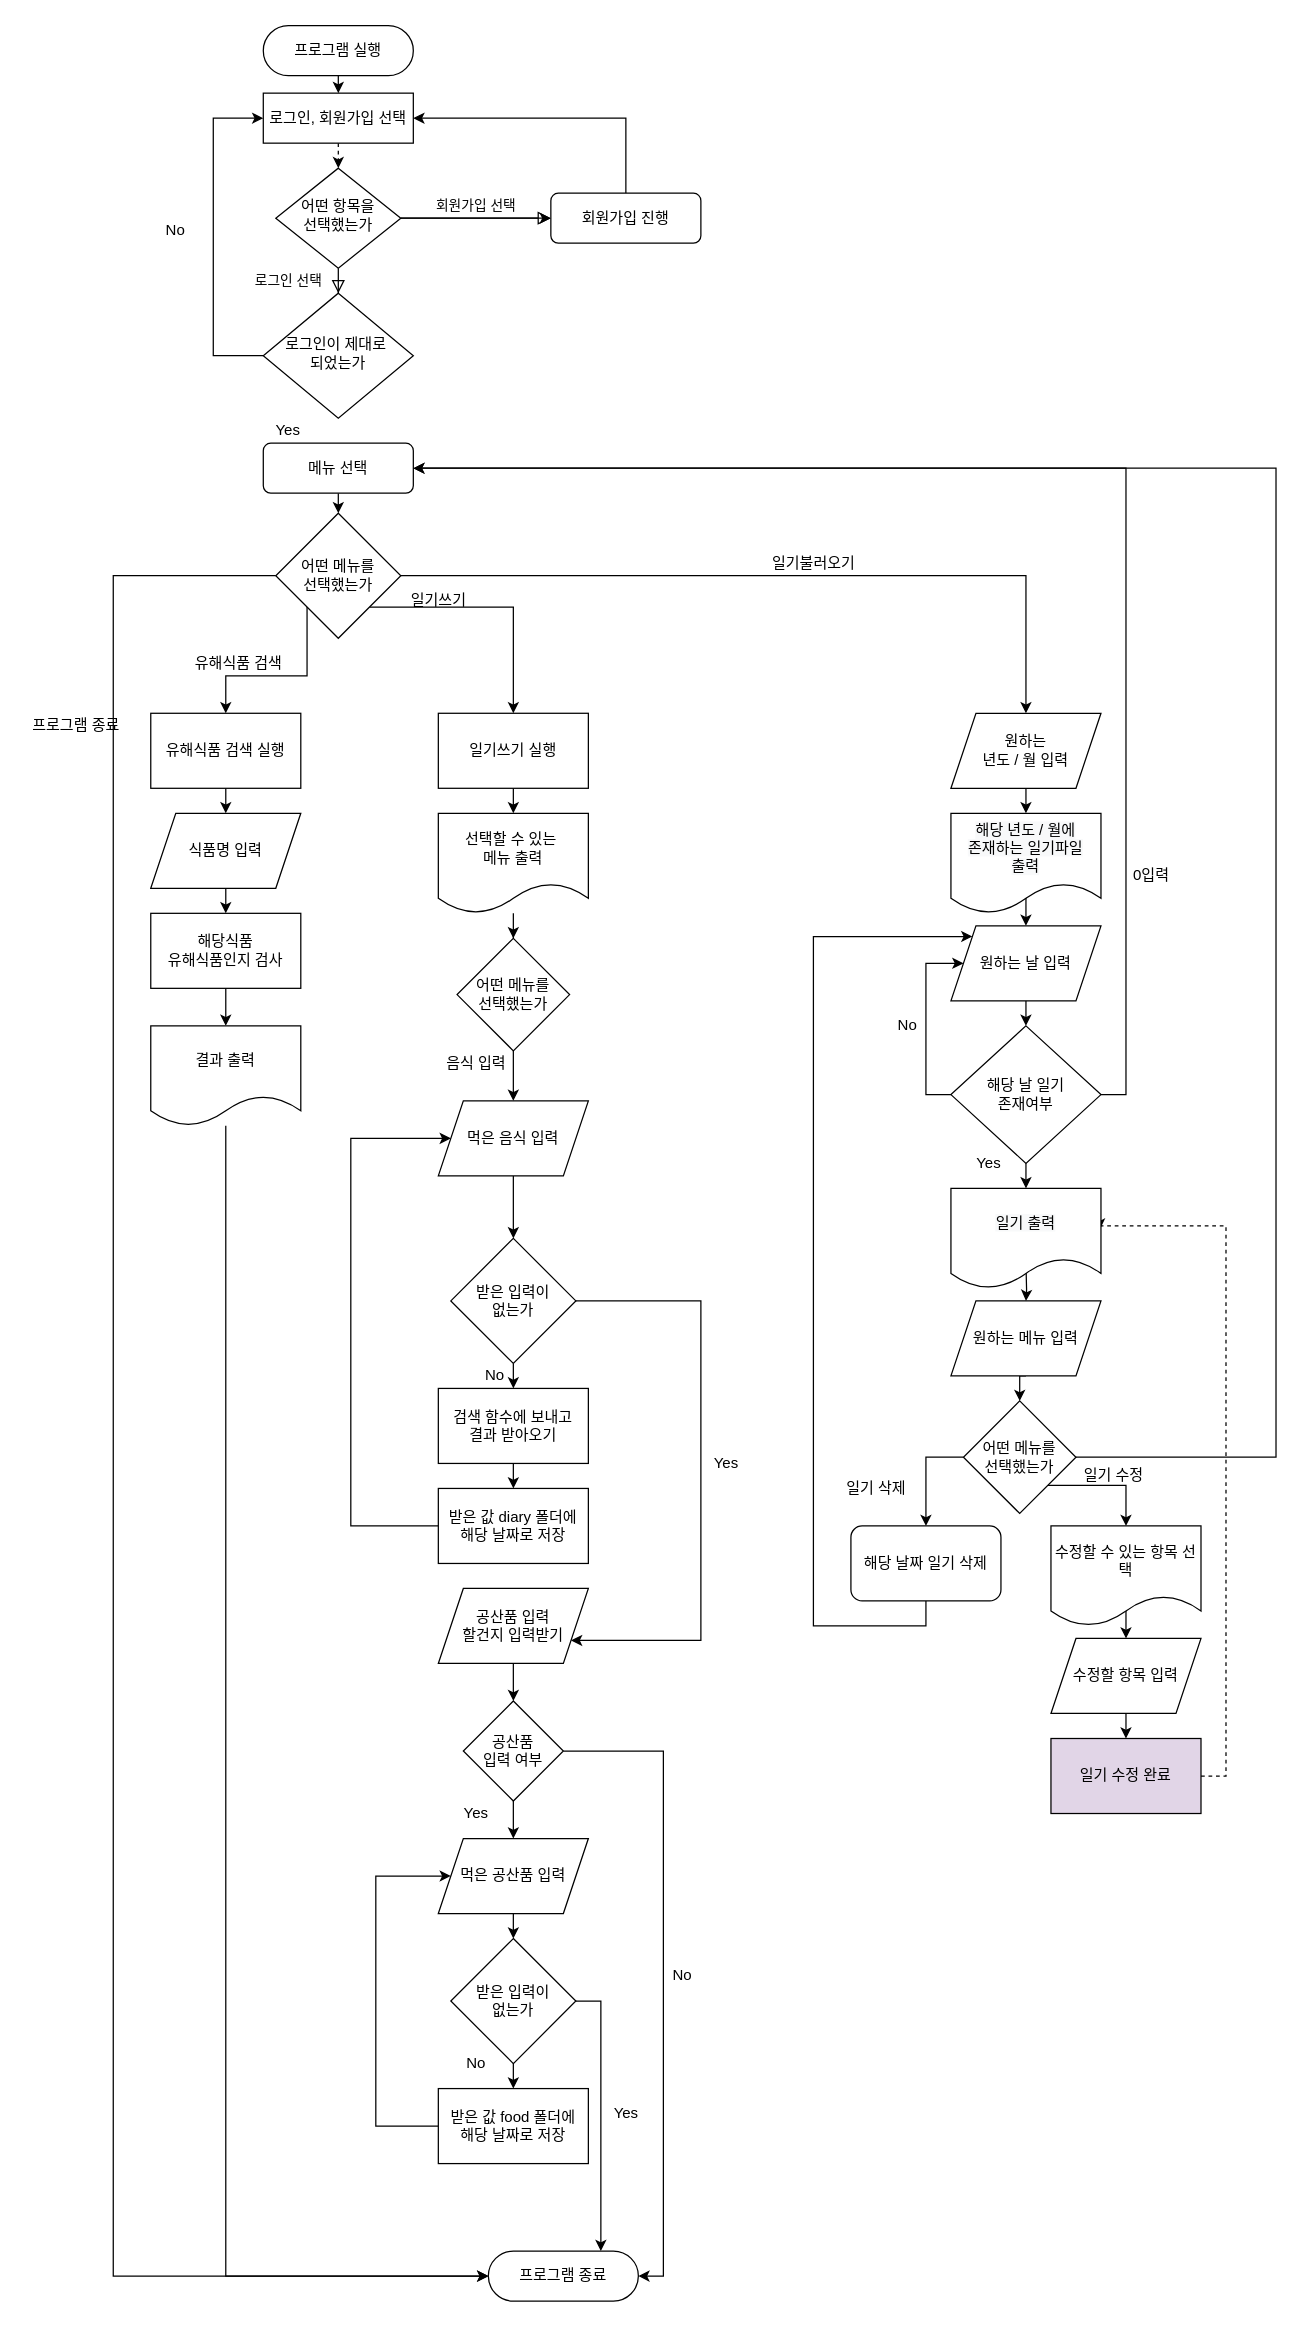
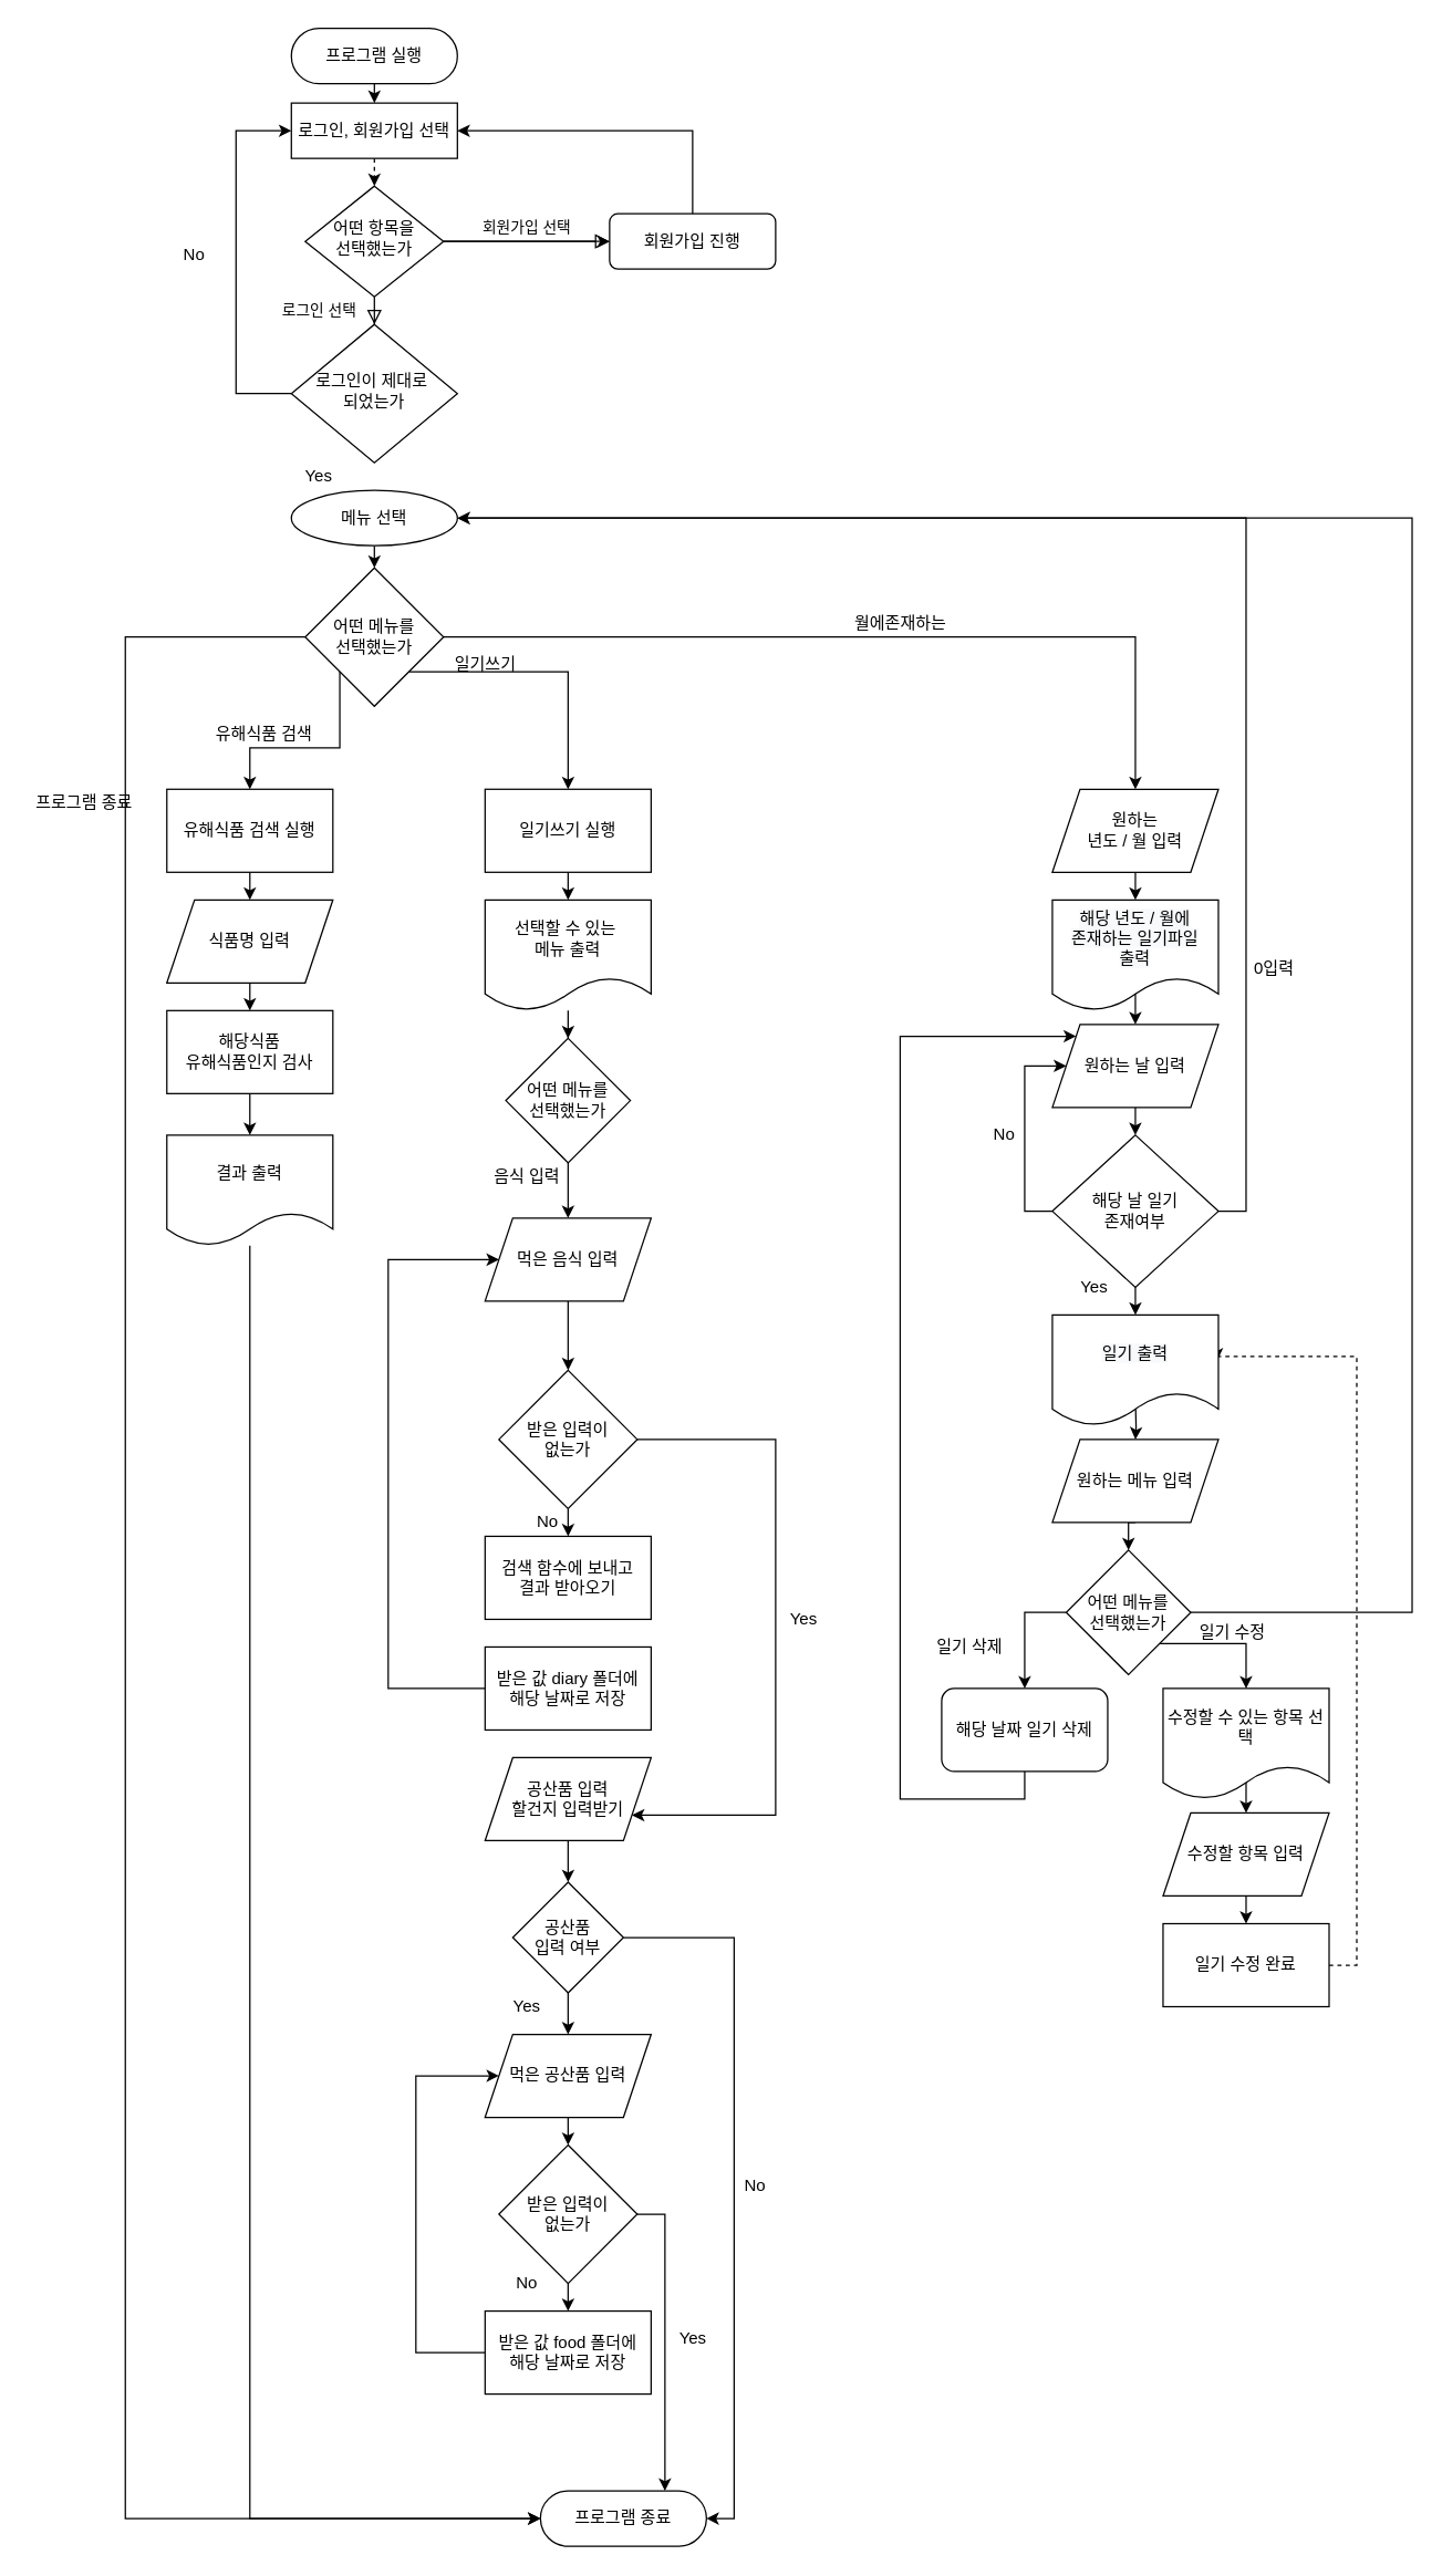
- <mxCell id="13" value="메뉴 선택" style="rounded=1;whiteSpace=wrap;html=1;fontSize=12;glass=0;strokeWidth=1;shadow=0;" parent="1" vertex="1"><mxGeometry x="210" y="354" width="120" height="40" as="geometry" /></mxCell>
+ <mxCell id="13" value="메뉴 선택" style="ellipse;whiteSpace=wrap;html=1;fontSize=12;glass=0;strokeWidth=1;shadow=0;" parent="1" vertex="1"><mxGeometry x="210" y="354" width="120" height="40" as="geometry" /></mxCell>
- <mxCell id="30" value="일기불러오기" style="text;html=1;align=center;verticalAlign=middle;resizable=0;points=[];autosize=1;" parent="1" vertex="1"><mxGeometry x="610" y="440" width="80" height="20" as="geometry" /></mxCell>
+ <mxCell id="30" value="월에존재하는" style="text;html=1;align=center;verticalAlign=middle;resizable=0;points=[];autosize=1;" parent="1" vertex="1"><mxGeometry x="610" y="440" width="80" height="20" as="geometry" /></mxCell>
- <mxCell id="62" style="edgeStyle=orthogonalEdgeStyle;rounded=0;orthogonalLoop=1;jettySize=auto;html=1;exitX=0.5;exitY=1;exitDx=0;exitDy=0;entryX=0.5;entryY=0;entryDx=0;entryDy=0;" parent="1" source="63" target="39" edge="1"><mxGeometry relative="1" as="geometry" /></mxCell>
- <mxCell id="67" value="일기 수정 완료" style="whiteSpace=wrap;html=1;fillColor=#e1d5e7;" parent="1" vertex="1"><mxGeometry x="840" y="1390" width="120" height="60" as="geometry" /></mxCell>
+ <mxCell id="67" value="일기 수정 완료" style="whiteSpace=wrap;html=1;" parent="1" vertex="1"><mxGeometry x="840" y="1390" width="120" height="60" as="geometry" /></mxCell>
